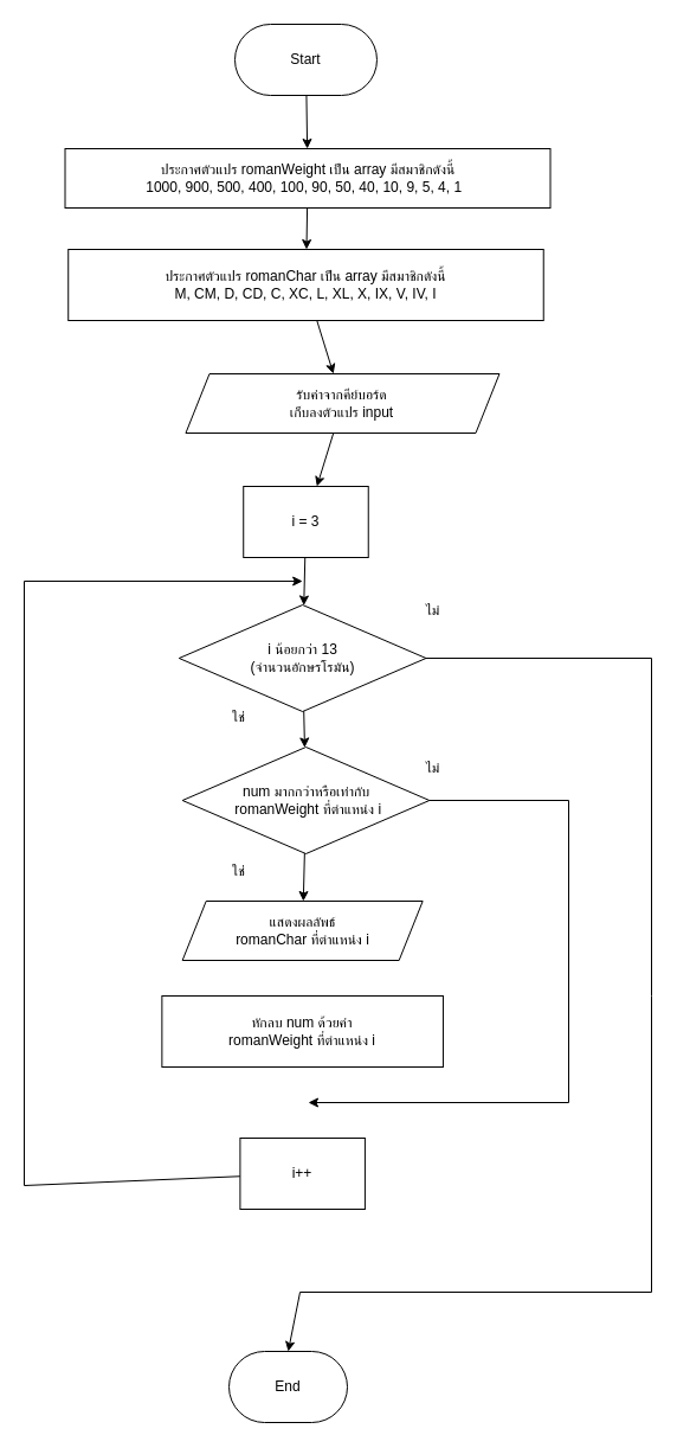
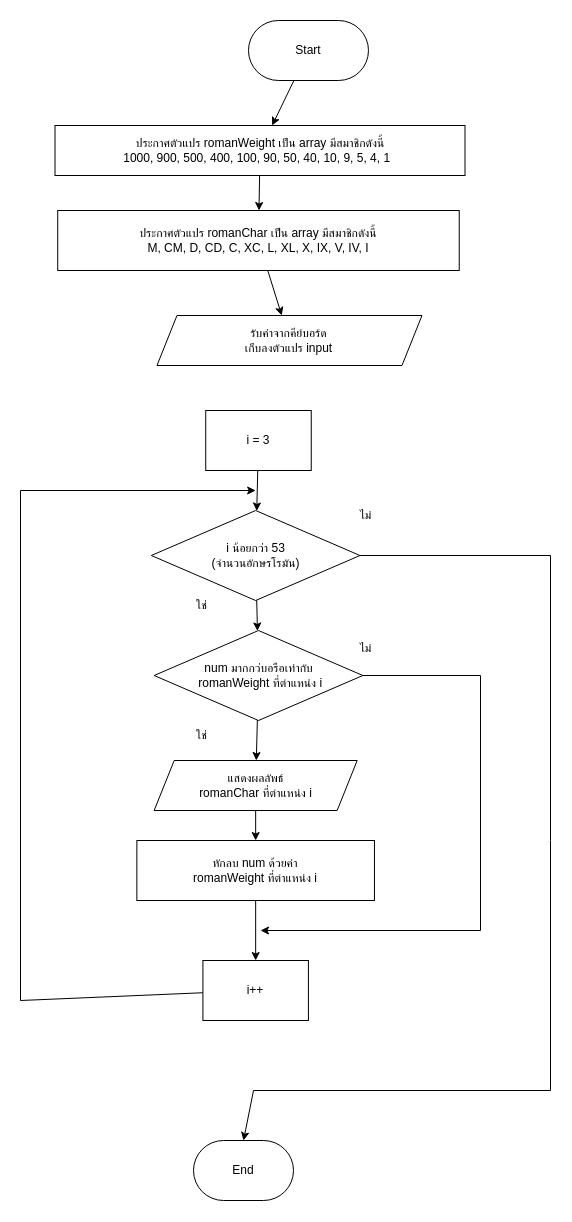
- <mxCell id="14" value="Start" style="rounded=1;whiteSpace=wrap;html=1;arcSize=50;" vertex="1" parent="1"><mxGeometry x="197.99" y="20" width="120" height="60" as="geometry" /></mxCell>
+ <mxCell id="14" value="Start" style="rounded=1;whiteSpace=wrap;html=1;arcSize=50;" vertex="1" parent="1"><mxGeometry x="247.99" y="20" width="120" height="60" as="geometry" /></mxCell>
- <mxCell id="7" value="" style="edgeStyle=none;html=1;" edge="1" parent="1" source="8" target="17"><mxGeometry relative="1" as="geometry" /></mxCell>
- <mxCell id="26" value="i น้อยกว่า 13&lt;br&gt;(จำนวนอักษรโรมัน)" style="rhombus;whiteSpace=wrap;html=1;" vertex="1" parent="1"><mxGeometry x="150.82" y="510" width="208.67" height="90" as="geometry" /></mxCell>
+ <mxCell id="26" value="i น้อยกว่า 53&lt;br&gt;(จำนวนอักษรโรมัน)" style="rhombus;whiteSpace=wrap;html=1;" vertex="1" parent="1"><mxGeometry x="150.82" y="510" width="208.67" height="90" as="geometry" /></mxCell>
- <mxCell id="11" value="num มากกว่าหรือเท่ากับ&lt;br&gt;&amp;nbsp;romanWeight ที่ตำแหน่ง i" style="rhombus;whiteSpace=wrap;html=1;" vertex="1" parent="1"><mxGeometry x="153.67" y="630" width="208.67" height="90" as="geometry" /></mxCell>
+ <mxCell id="11" value="num มากกว่บอรือเท่ากับ&lt;br&gt;&amp;nbsp;romanWeight ที่ตำแหน่ง i" style="rhombus;whiteSpace=wrap;html=1;" vertex="1" parent="1"><mxGeometry x="153.67" y="630" width="208.67" height="90" as="geometry" /></mxCell>
+ <mxCell id="20" value="" style="edgeStyle=none;html=1;" edge="1" parent="1" source="21" target="23"><mxGeometry relative="1" as="geometry" /></mxCell>
+ <mxCell id="22" value="" style="edgeStyle=none;html=1;" edge="1" parent="1" source="23" target="19"><mxGeometry relative="1" as="geometry" /></mxCell>
